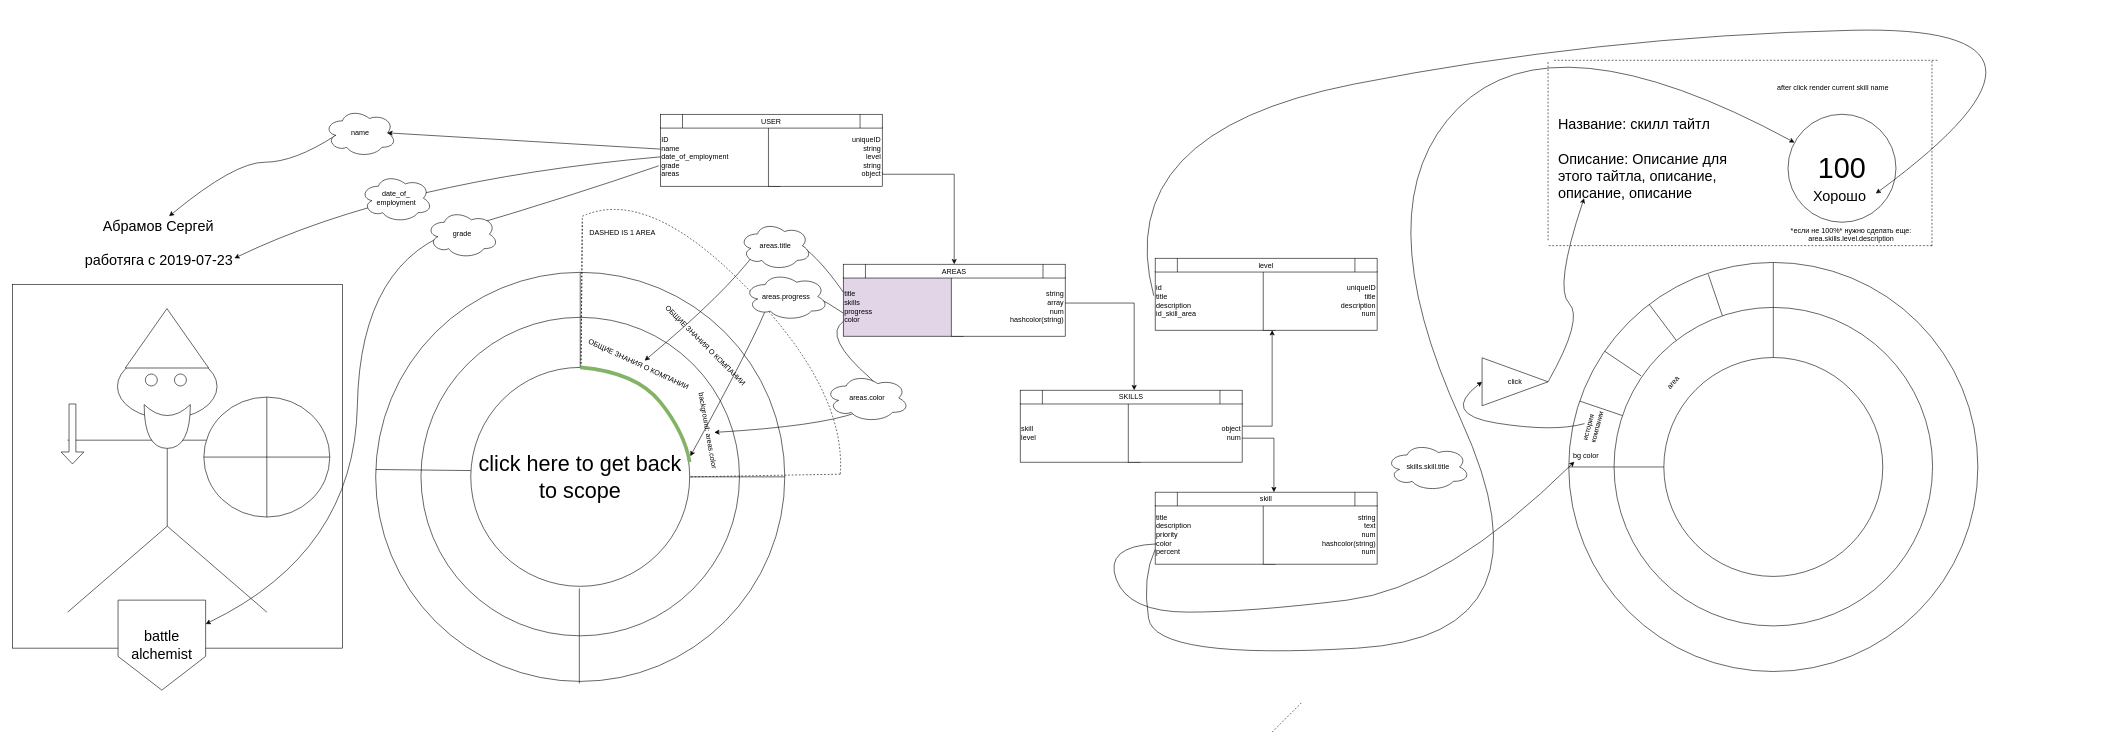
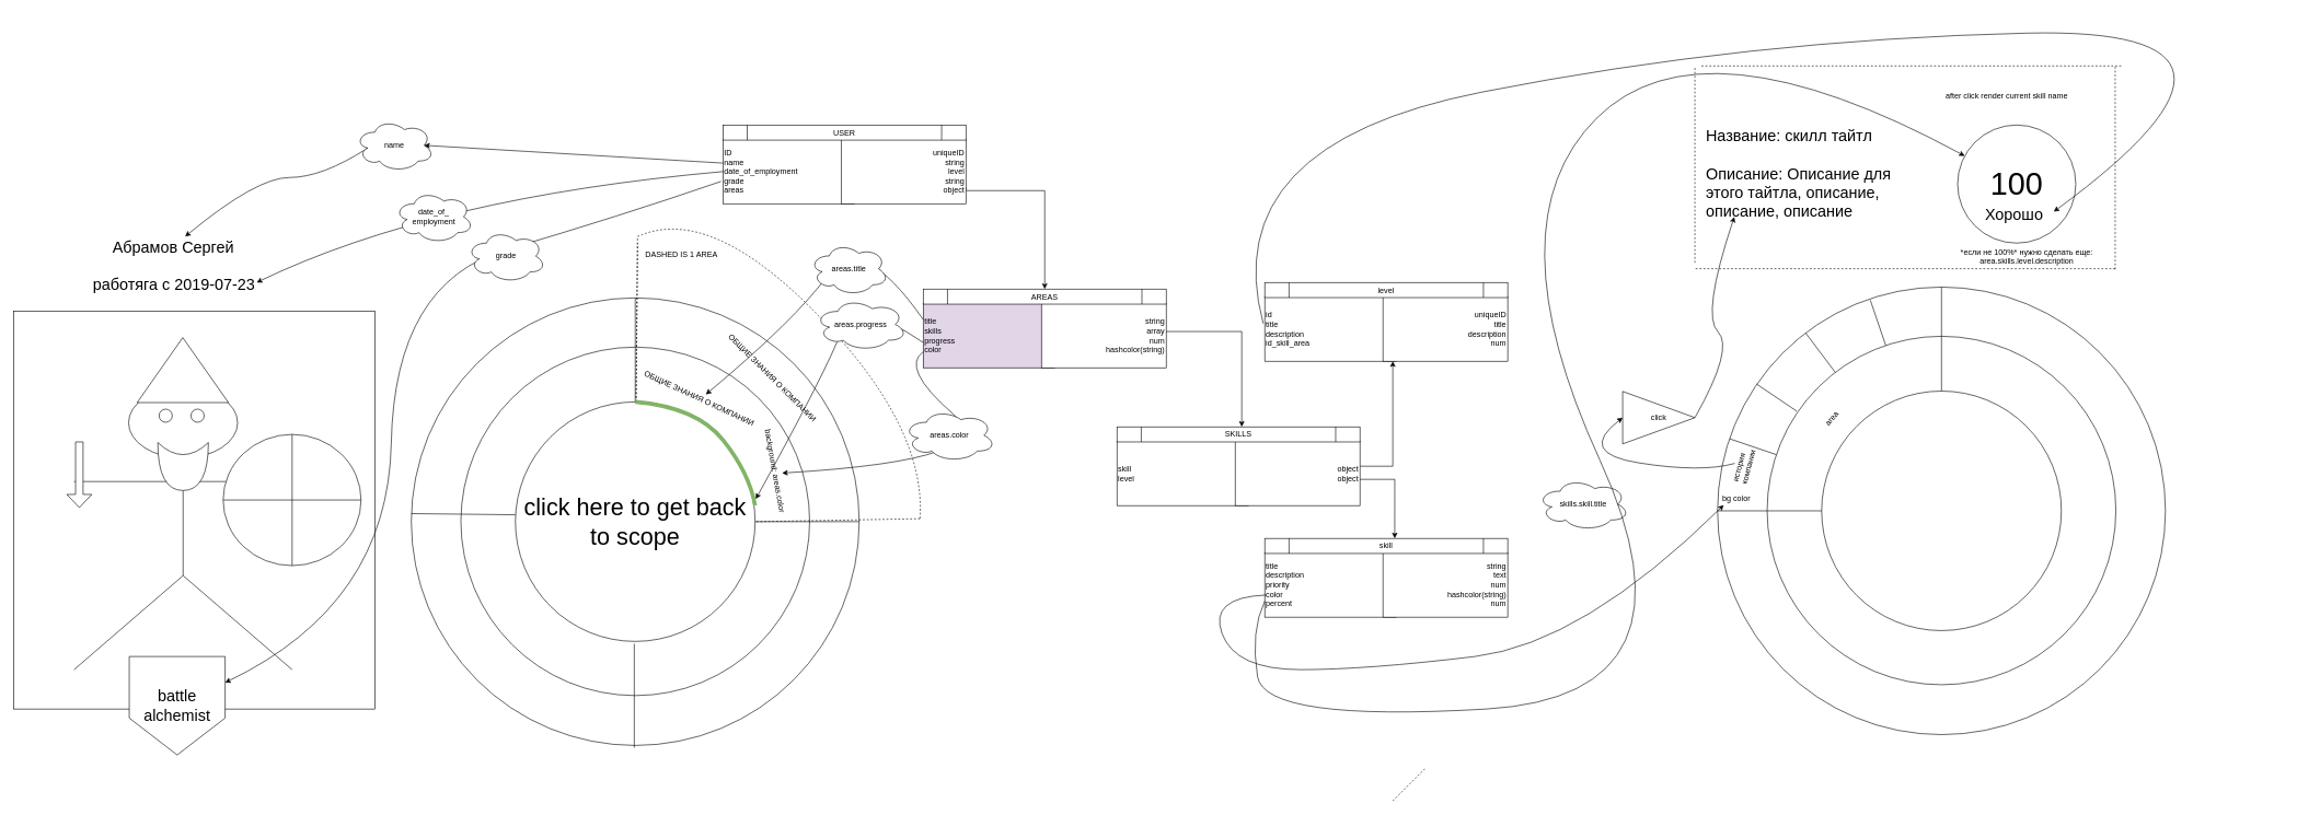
- <mxCell id="12" value="&lt;span style=&quot;white-space: normal&quot;&gt;object&lt;br&gt;num&lt;br&gt;&lt;/span&gt;" style="rounded=0;whiteSpace=wrap;html=1;align=right;" vertex="1" parent="1"><mxGeometry x="1880" y="672" width="190" height="98" as="geometry" /></mxCell>
+ <mxCell id="12" value="&lt;span style=&quot;white-space: normal&quot;&gt;object&lt;br&gt;object&lt;br&gt;&lt;/span&gt;" style="rounded=0;whiteSpace=wrap;html=1;align=right;" vertex="1" parent="1"><mxGeometry x="1880" y="672" width="190" height="98" as="geometry" /></mxCell>
- <mxCell id="71" value="skills.skill.title" style="ellipse;shape=cloud;whiteSpace=wrap;html=1;" vertex="1" parent="1"><mxGeometry x="2309.971" y="738" width="140" height="80" as="geometry" /></mxCell>
+ <mxCell id="71" value="skills.skill.title" style="ellipse;shape=cloud;whiteSpace=wrap;html=1;" vertex="1" parent="1"><mxGeometry x="2339.971" y="728" width="140" height="80" as="geometry" /></mxCell>
